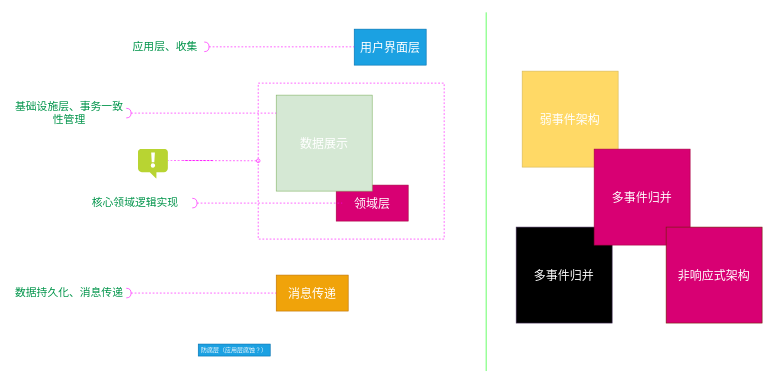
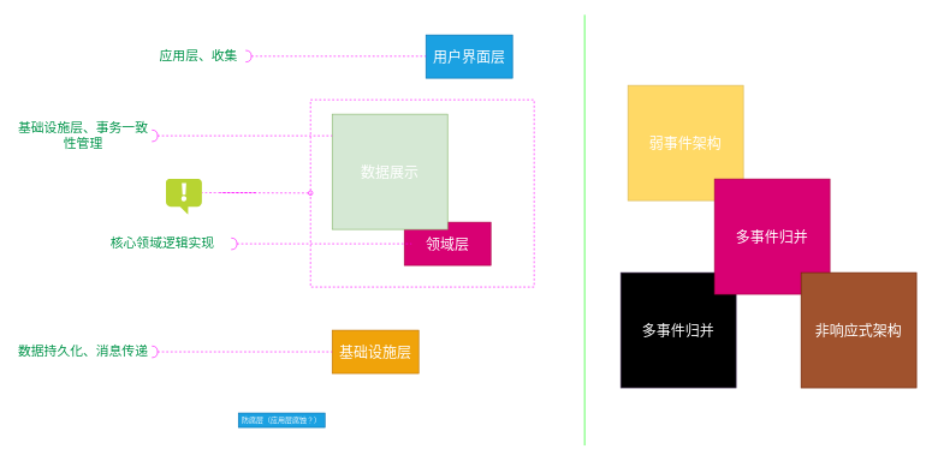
- <mxCell id="7" value="非响应式架构" style="whiteSpace=wrap;html=1;aspect=fixed;fillColor=#d80073;strokeColor=#6D1F00;fontSize=20;fontColor=#ffffff;" parent="1" vertex="1"><mxGeometry x="1110" y="378" width="160" height="160" as="geometry" /></mxCell>
+ <mxCell id="7" value="非响应式架构" style="whiteSpace=wrap;html=1;aspect=fixed;fillColor=#a0522d;strokeColor=#6D1F00;fontSize=20;fontColor=#ffffff;" parent="1" vertex="1"><mxGeometry x="1110" y="378" width="160" height="160" as="geometry" /></mxCell>
- <mxCell id="19" value="消息传递" style="rounded=0;whiteSpace=wrap;html=1;fontSize=20;strokeWidth=1;fillColor=#f0a30a;strokeColor=#BD7000;fontColor=#FFFFFF;" parent="1" vertex="1"><mxGeometry x="460" y="458" width="120" height="60" as="geometry" /></mxCell>
+ <mxCell id="19" value="基础设施层" style="rounded=0;whiteSpace=wrap;html=1;fontSize=20;strokeWidth=1;fillColor=#f0a30a;strokeColor=#BD7000;fontColor=#FFFFFF;" parent="1" vertex="1"><mxGeometry x="460" y="458" width="120" height="60" as="geometry" /></mxCell>
